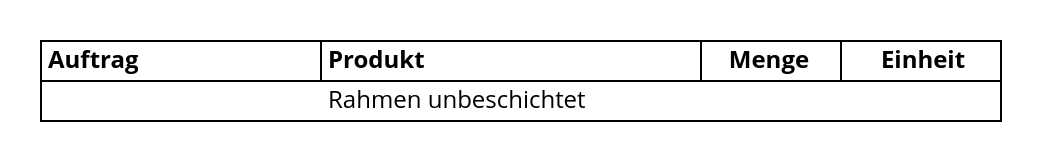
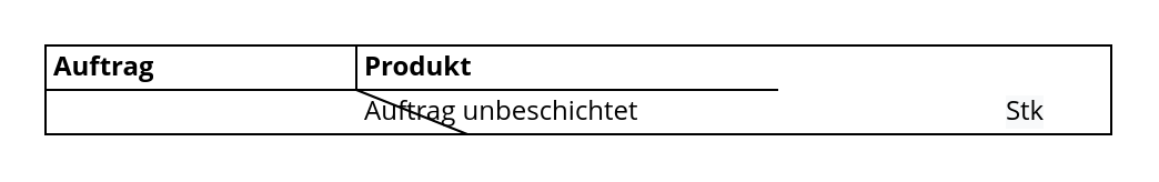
- <mxCell id="6" value="Menge" style="shape=partialRectangle;html=1;whiteSpace=wrap;connectable=0;fillColor=none;top=0;left=0;bottom=0;right=0;overflow=hidden;fontFamily=Open Sans;spacingLeft=2;align=center;spacingRight=3;fontStyle=1" parent="3" vertex="1"><mxGeometry x="330" width="70" height="20" as="geometry" /></mxCell>
- <mxCell id="7" value="Einheit" style="shape=partialRectangle;html=1;whiteSpace=wrap;connectable=0;fillColor=none;top=0;left=0;bottom=0;right=0;overflow=hidden;fontFamily=Open Sans;spacingLeft=3;align=center;fontStyle=1" parent="3" vertex="1"><mxGeometry x="400" width="80" height="20" as="geometry" /></mxCell>
- <mxCell id="9" value="&lt;font&gt;Rahmen unbeschichtet&lt;/font&gt;" style="shape=partialRectangle;html=1;whiteSpace=wrap;connectable=0;fillColor=none;top=0;left=0;bottom=0;right=0;overflow=hidden;fontFamily=Open Sans;spacingLeft=2;align=left;spacingRight=3;" parent="8" vertex="1"><mxGeometry x="140" width="190" height="20" as="geometry" /></mxCell>
+ <mxCell id="9" value="&lt;font&gt;Auftrag unbeschichtet&lt;/font&gt;" style="shape=partialRectangle;html=1;whiteSpace=wrap;connectable=0;fillColor=none;top=0;left=0;bottom=0;right=0;overflow=hidden;fontFamily=Open Sans;spacingLeft=2;align=left;spacingRight=3;" parent="8" vertex="1"><mxGeometry x="140" width="190" height="20" as="geometry" /></mxCell>
+ <mxCell id="10" value="&lt;meta charset=&quot;utf-8&quot;&gt;&lt;span style=&quot;font-family: &amp;quot;open sans&amp;quot;; font-size: 12px; font-style: normal; font-weight: 400; letter-spacing: normal; text-indent: 0px; text-transform: none; word-spacing: 0px; background-color: rgb(248, 249, 250); display: inline; float: none;&quot;&gt;Stk&lt;/span&gt;" style="shape=partialRectangle;html=1;whiteSpace=wrap;connectable=0;fillColor=none;top=0;left=0;bottom=0;right=0;overflow=hidden;fontFamily=Open Sans;spacingLeft=3;align=center;" parent="8" vertex="1"><mxGeometry x="400" width="80" height="20" as="geometry" /></mxCell>
